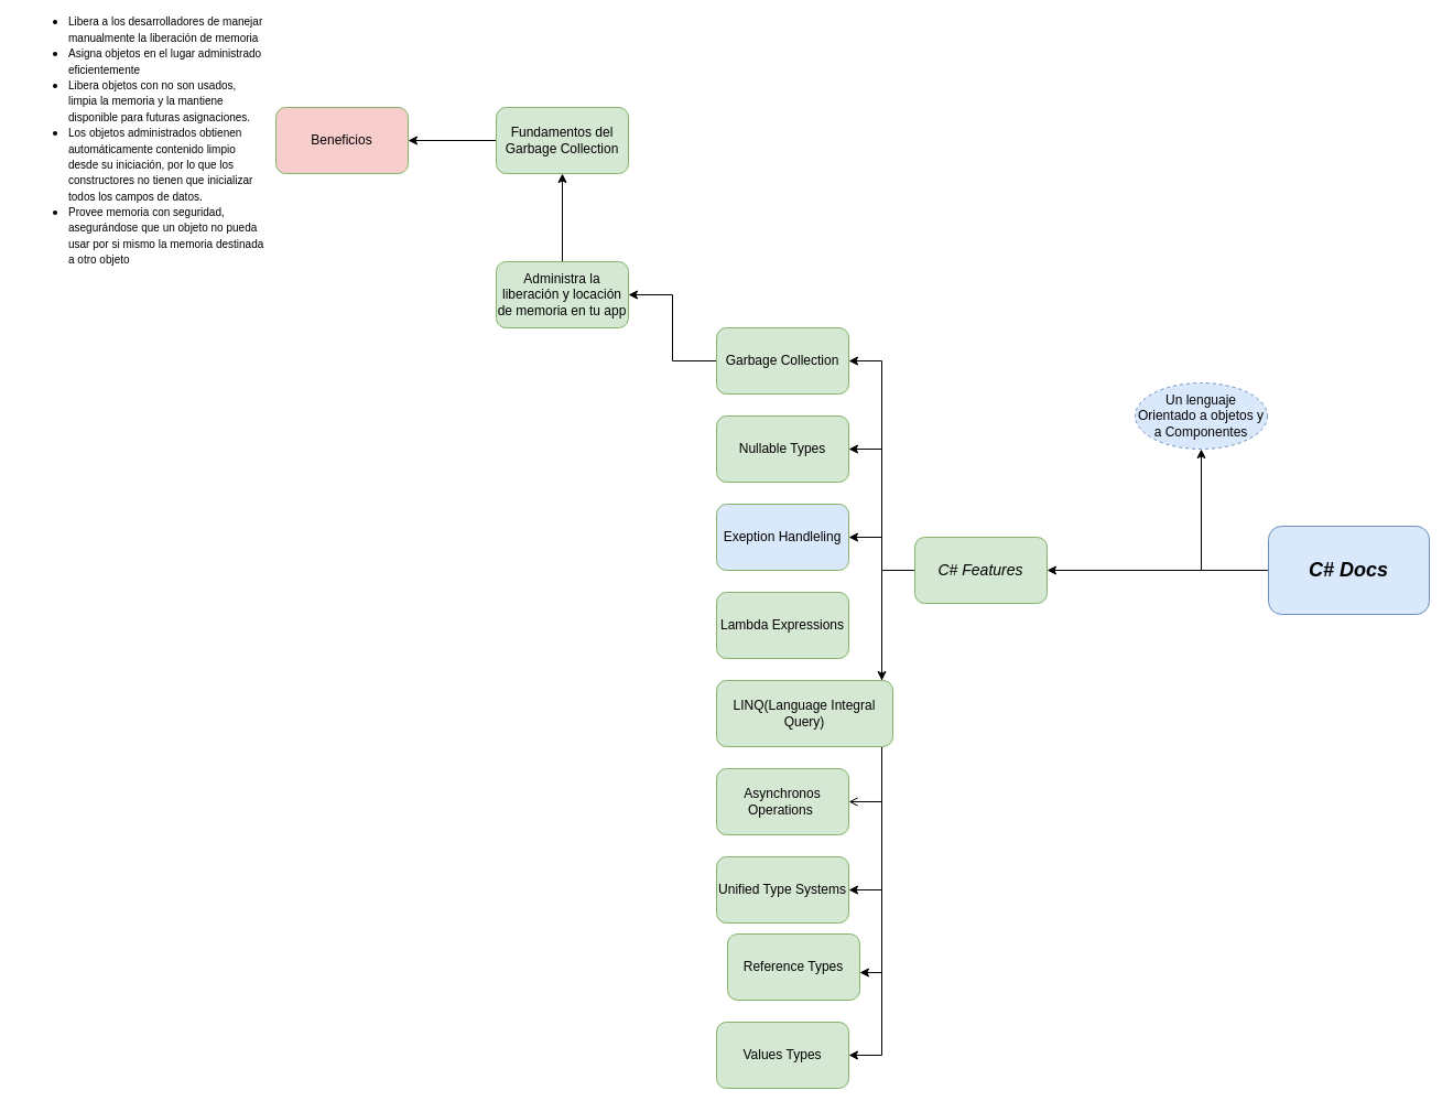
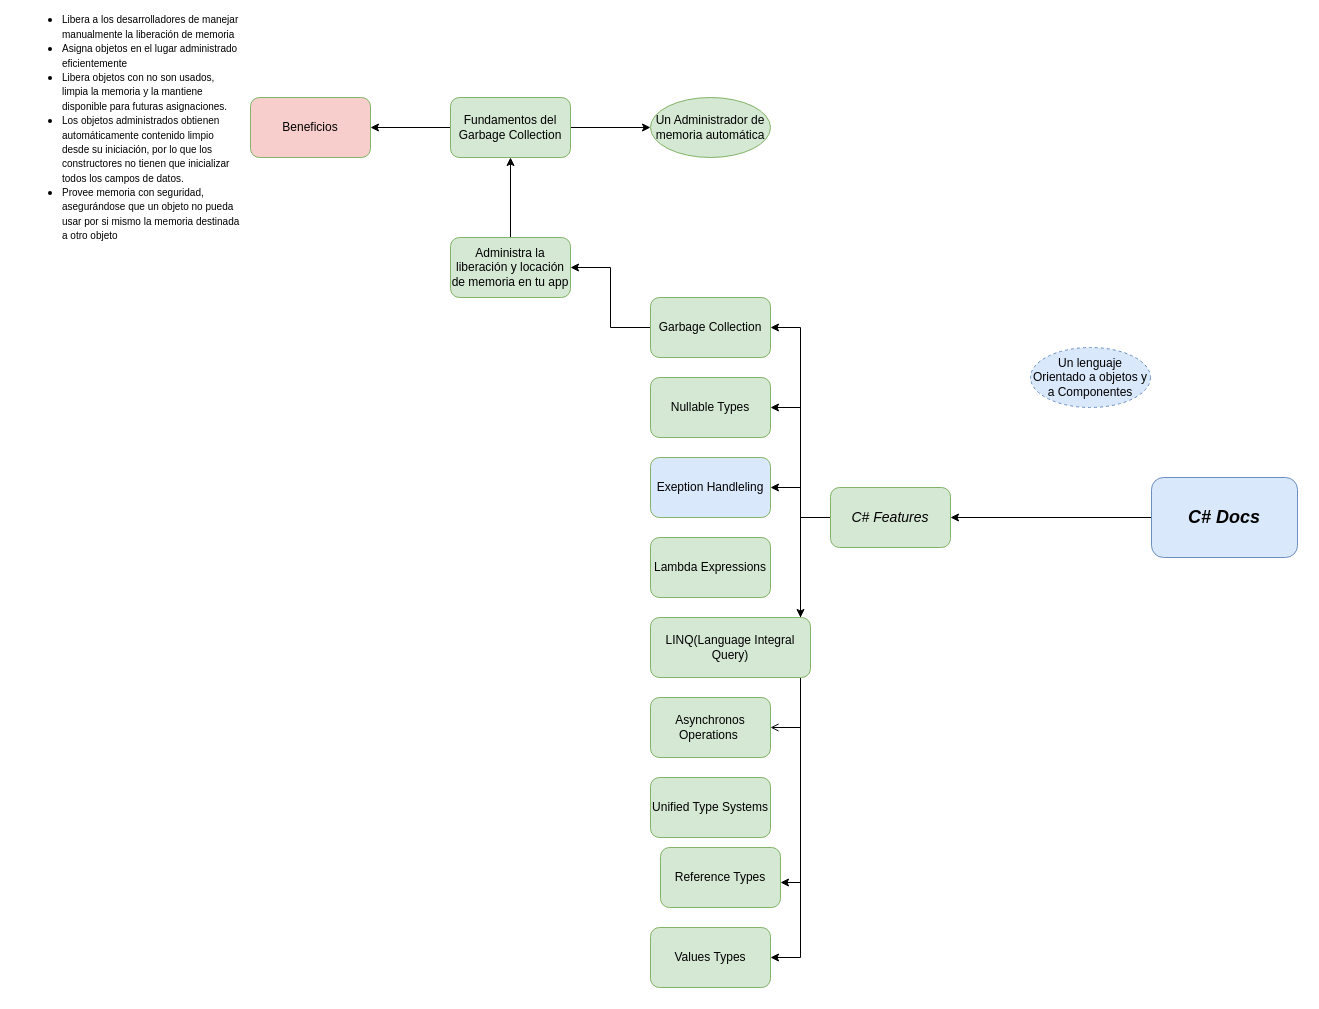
+ <mxCell id="27" value="" style="edgeStyle=orthogonalEdgeStyle;rounded=0;orthogonalLoop=1;jettySize=auto;html=1;strokeColor=#000000;" edge="1" parent="1" source="29" target="30"><mxGeometry relative="1" as="geometry" /></mxCell>
+ <mxCell id="30" value="Un Administrador de memoria automática" style="ellipse;whiteSpace=wrap;html=1;fillColor=#d5e8d4;strokeColor=#82b366;rounded=1;" vertex="1" parent="1"><mxGeometry x="650" y="20" width="120" height="60" as="geometry" /></mxCell>
- <mxCell id="2" value="" style="edgeStyle=orthogonalEdgeStyle;rounded=0;orthogonalLoop=1;jettySize=auto;html=1;fontSize=18;" parent="1" source="4" target="5" edge="1"><mxGeometry relative="1" as="geometry" /></mxCell>
- <mxCell id="11" value="" style="edgeStyle=orthogonalEdgeStyle;rounded=0;orthogonalLoop=1;jettySize=auto;html=1;fontSize=14;fillColor=#d5e8d4;strokeColor=#000000;" parent="1" source="14" target="22" edge="1"><mxGeometry relative="1" as="geometry"><Array as="points"><mxPoint x="800" y="440" /><mxPoint x="800" y="730" /></Array></mxGeometry></mxCell>
